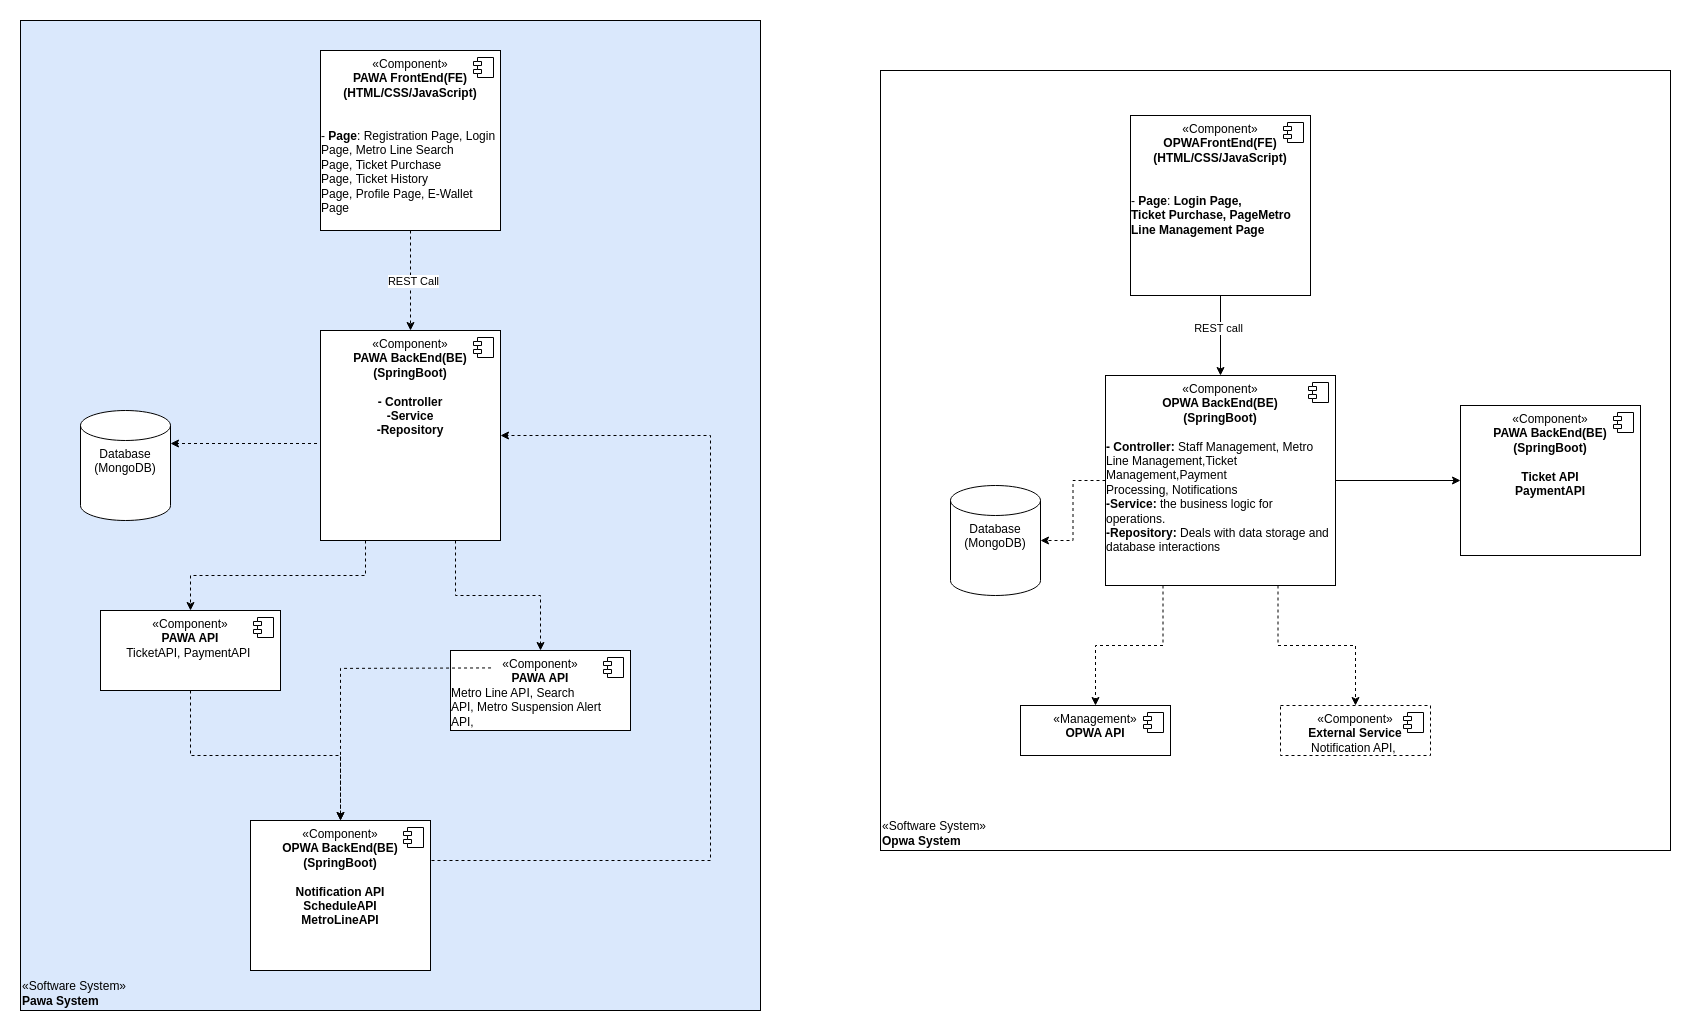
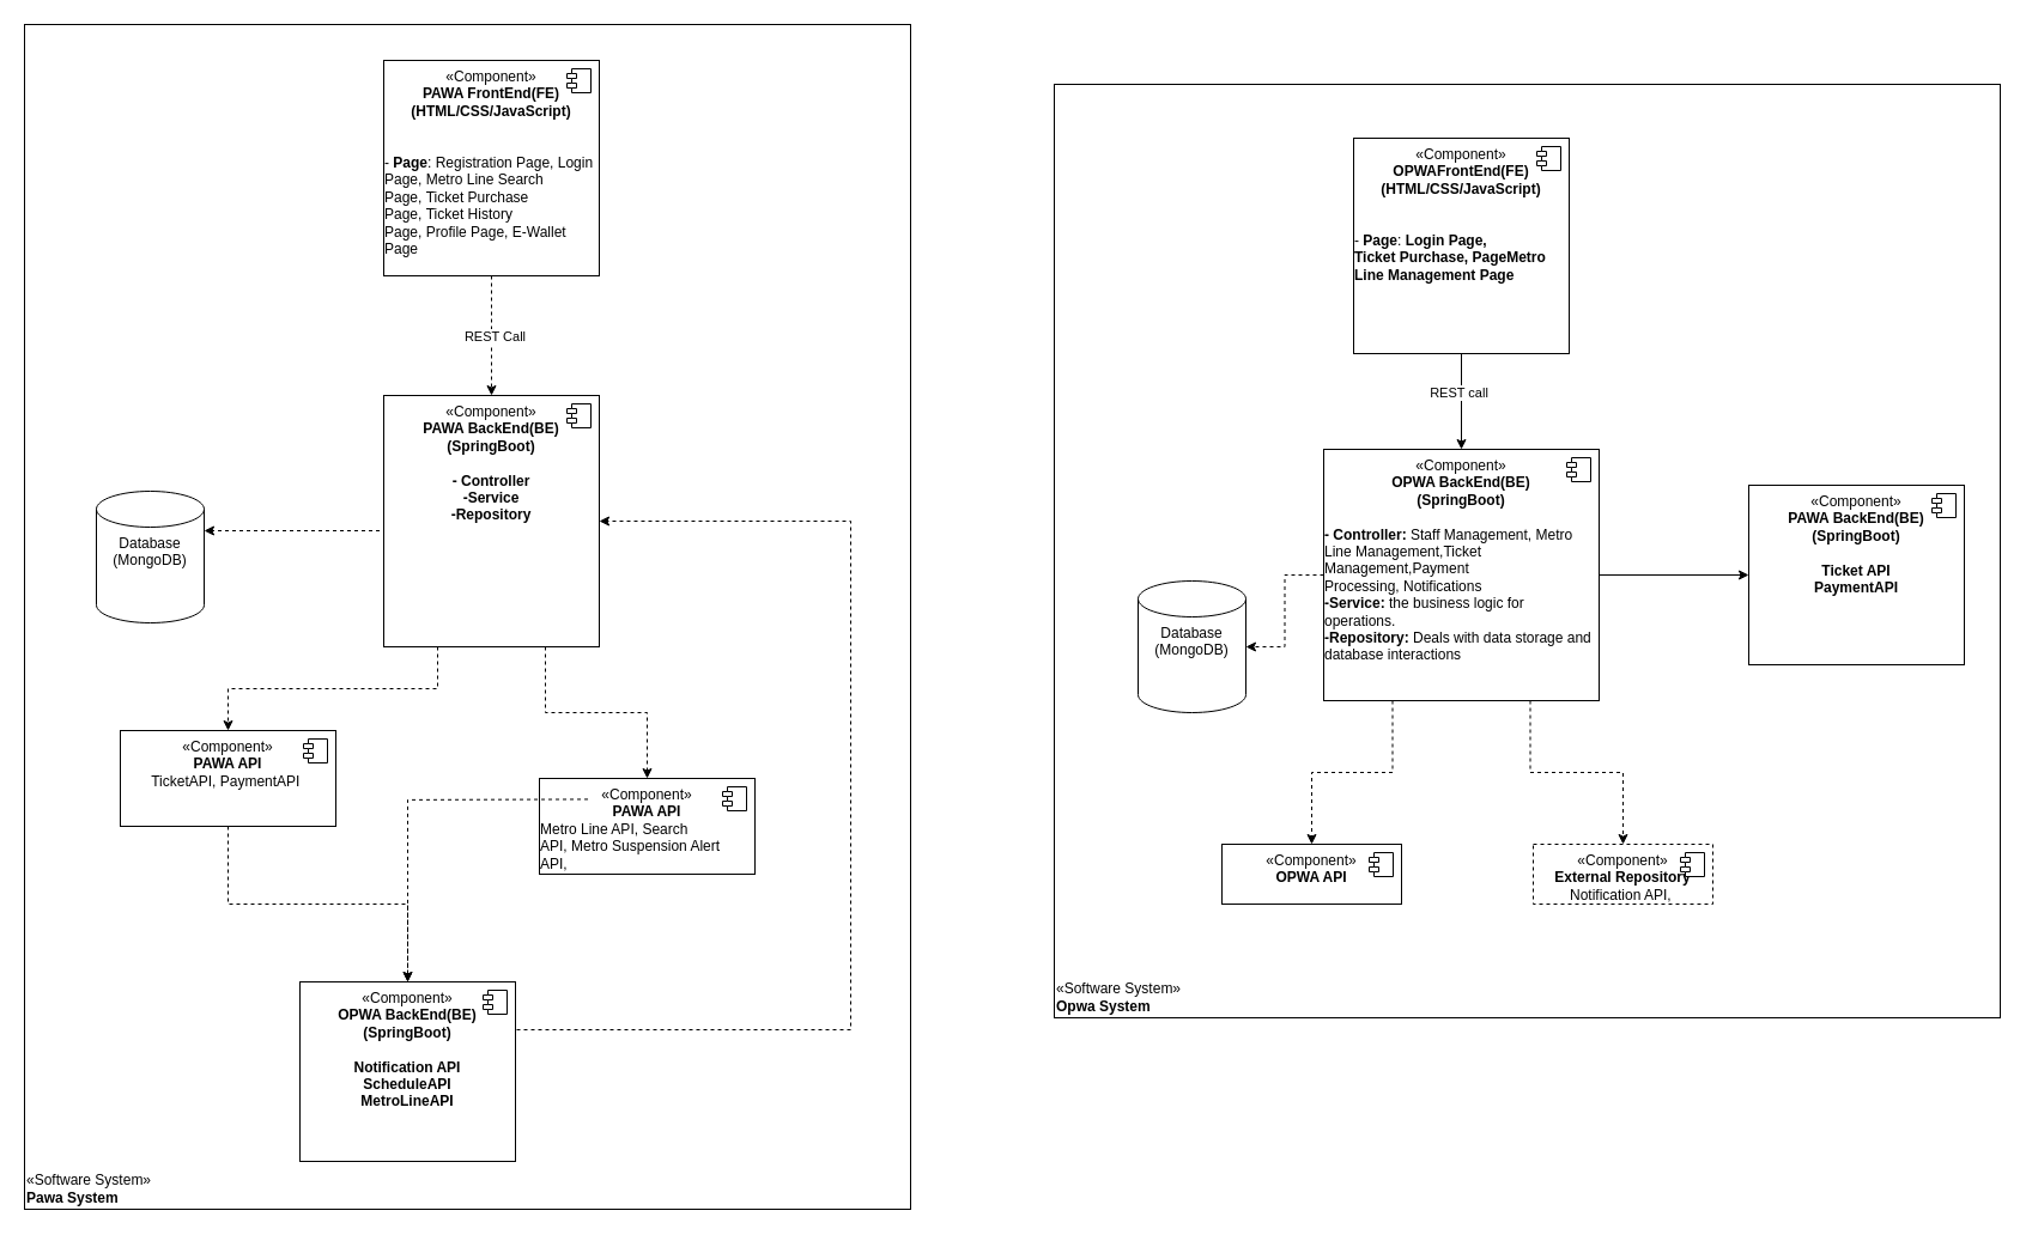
- <mxCell id="33" value="«Management»&lt;br&gt;&lt;b&gt;OPWA API&lt;/b&gt;" style="html=1;dropTarget=0;whiteSpace=wrap;verticalAlign=top;" parent="1" vertex="1"><mxGeometry x="1020" y="705" width="150" height="50" as="geometry" /></mxCell>
+ <mxCell id="33" value="«Component»&lt;br&gt;&lt;b&gt;OPWA API&lt;/b&gt;" style="html=1;dropTarget=0;whiteSpace=wrap;verticalAlign=top;" parent="1" vertex="1"><mxGeometry x="1020" y="705" width="150" height="50" as="geometry" /></mxCell>
- <mxCell id="35" value="«Component»&lt;br&gt;&lt;b&gt;External Service&lt;/b&gt;&lt;div&gt;Notification API,&amp;nbsp;&lt;b&gt;&lt;/b&gt;&lt;/div&gt;" style="html=1;dropTarget=0;whiteSpace=wrap;verticalAlign=top;dashed=1;" parent="1" vertex="1"><mxGeometry x="1280" y="705" width="150" height="50" as="geometry" /></mxCell>
+ <mxCell id="35" value="«Component»&lt;br&gt;&lt;b&gt;External Repository&lt;/b&gt;&lt;div&gt;Notification API,&amp;nbsp;&lt;b&gt;&lt;/b&gt;&lt;/div&gt;" style="html=1;dropTarget=0;whiteSpace=wrap;verticalAlign=top;dashed=1;" parent="1" vertex="1"><mxGeometry x="1280" y="705" width="150" height="50" as="geometry" /></mxCell>
- <mxCell id="3" value="«Software System»&lt;br&gt;&lt;b&gt;Pawa System&lt;/b&gt;" style="html=1;whiteSpace=wrap;align=left;verticalAlign=bottom;fillColor=#dae8fc;" vertex="1" parent="1"><mxGeometry x="20" y="20" width="740" height="990" as="geometry" /></mxCell>
+ <mxCell id="3" value="«Software System»&lt;br&gt;&lt;b&gt;Pawa System&lt;/b&gt;" style="html=1;whiteSpace=wrap;align=left;verticalAlign=bottom;" vertex="1" parent="1"><mxGeometry x="20" y="20" width="740" height="990" as="geometry" /></mxCell>
